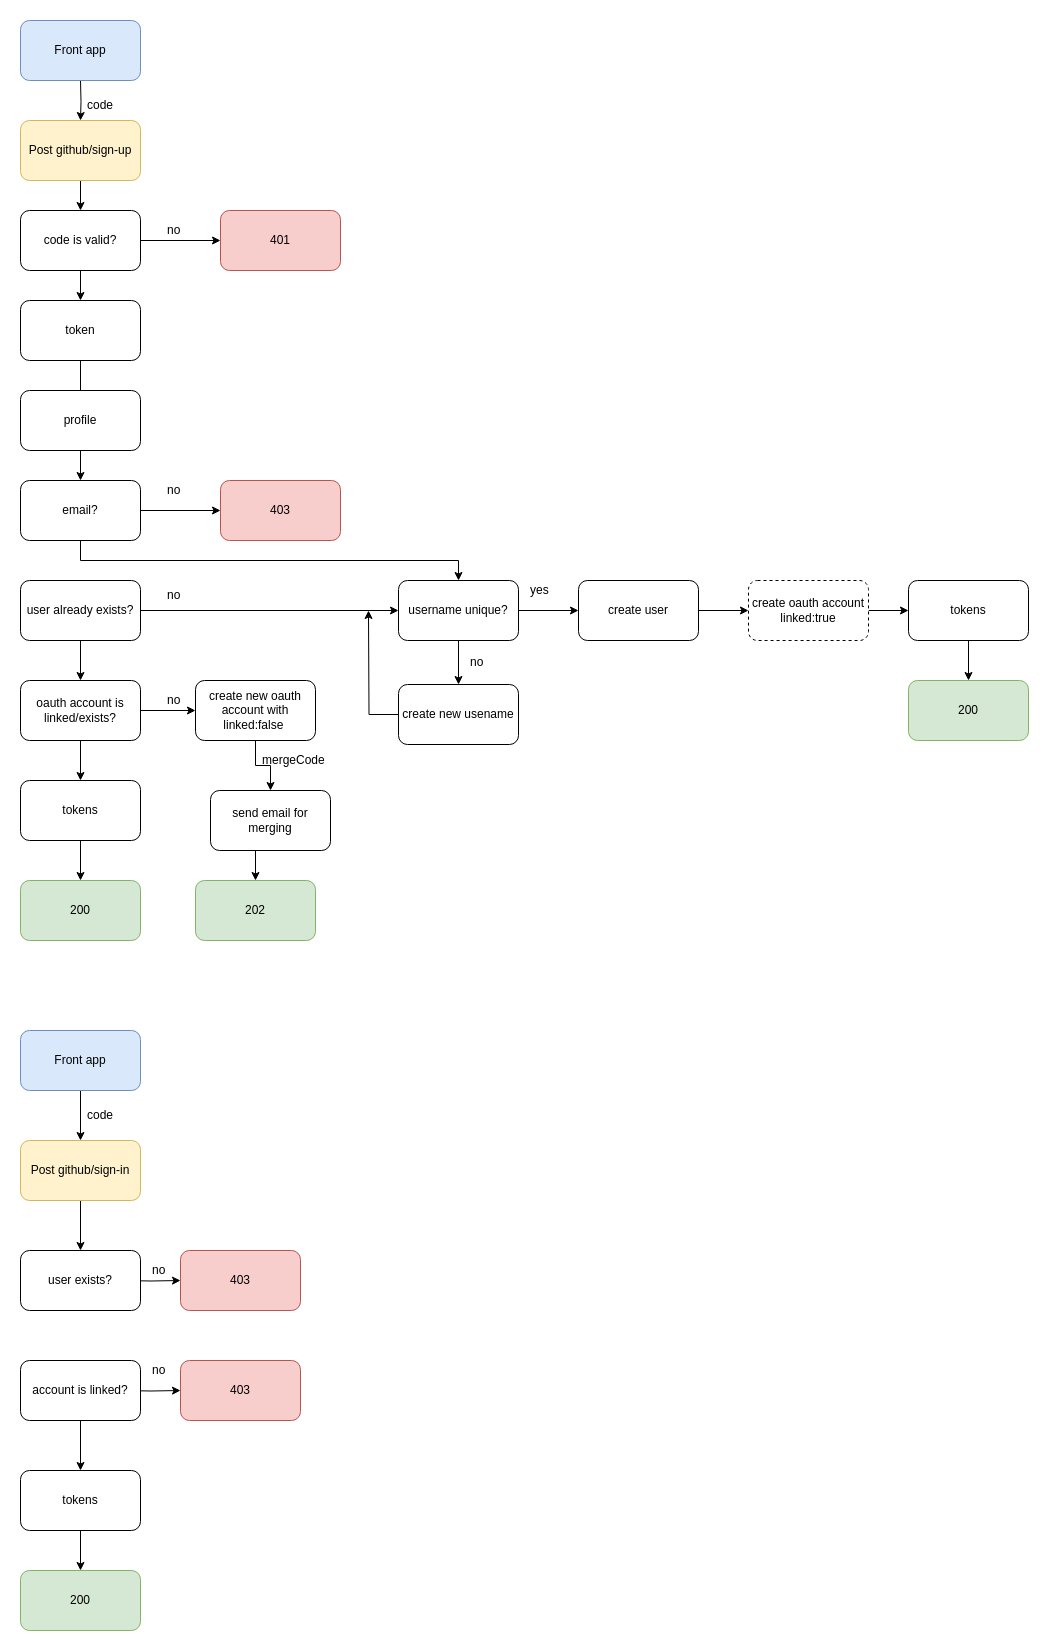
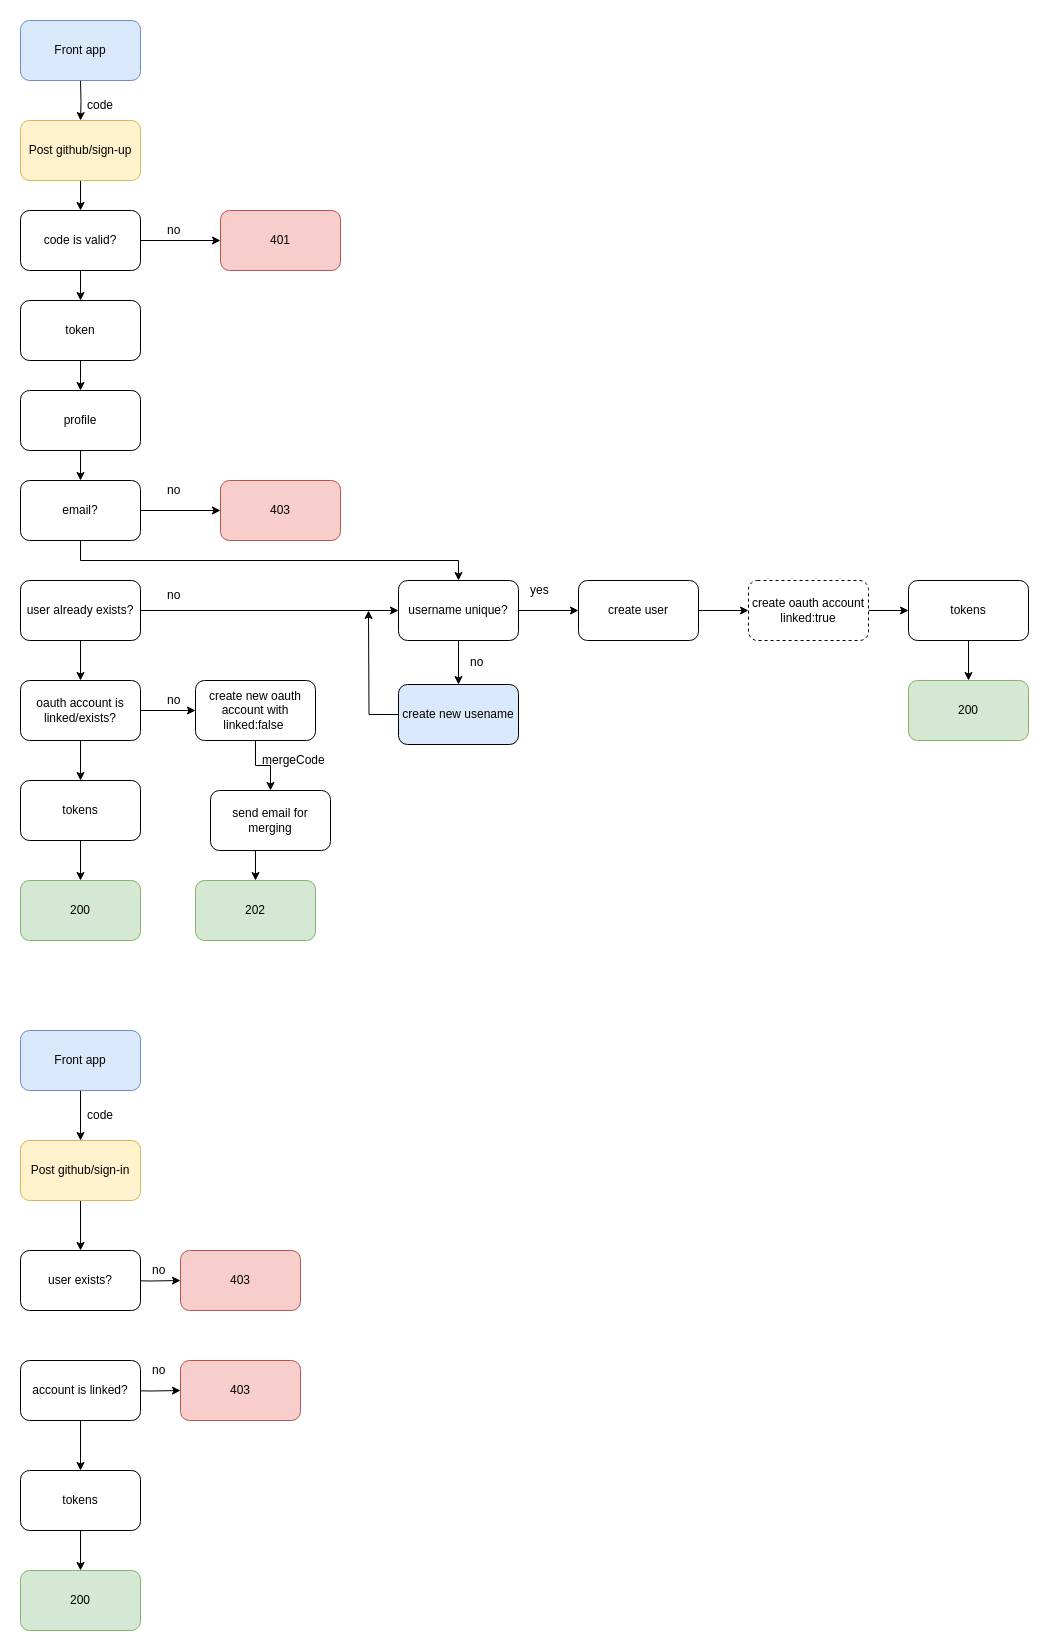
- <mxCell id="57" style="edgeStyle=orthogonalEdgeStyle;rounded=0;orthogonalLoop=1;jettySize=auto;html=1;exitX=0.5;exitY=1;exitDx=0;exitDy=0;entryX=0.5;entryY=0;entryDx=0;entryDy=0;endArrow=none;" parent="1" source="58" target="60" edge="1"><mxGeometry relative="1" as="geometry" /></mxCell>
+ <mxCell id="57" style="edgeStyle=orthogonalEdgeStyle;rounded=0;orthogonalLoop=1;jettySize=auto;html=1;exitX=0.5;exitY=1;exitDx=0;exitDy=0;entryX=0.5;entryY=0;entryDx=0;entryDy=0;" parent="1" source="58" target="60" edge="1"><mxGeometry relative="1" as="geometry" /></mxCell>
- <mxCell id="33" value="create new usename" style="rounded=1;whiteSpace=wrap;html=1;" parent="1" vertex="1"><mxGeometry x="398" y="684" width="120" height="60" as="geometry" /></mxCell>
+ <mxCell id="33" value="create new usename" style="rounded=1;whiteSpace=wrap;html=1;fillColor=#dae8fc;" parent="1" vertex="1"><mxGeometry x="398" y="684" width="120" height="60" as="geometry" /></mxCell>
